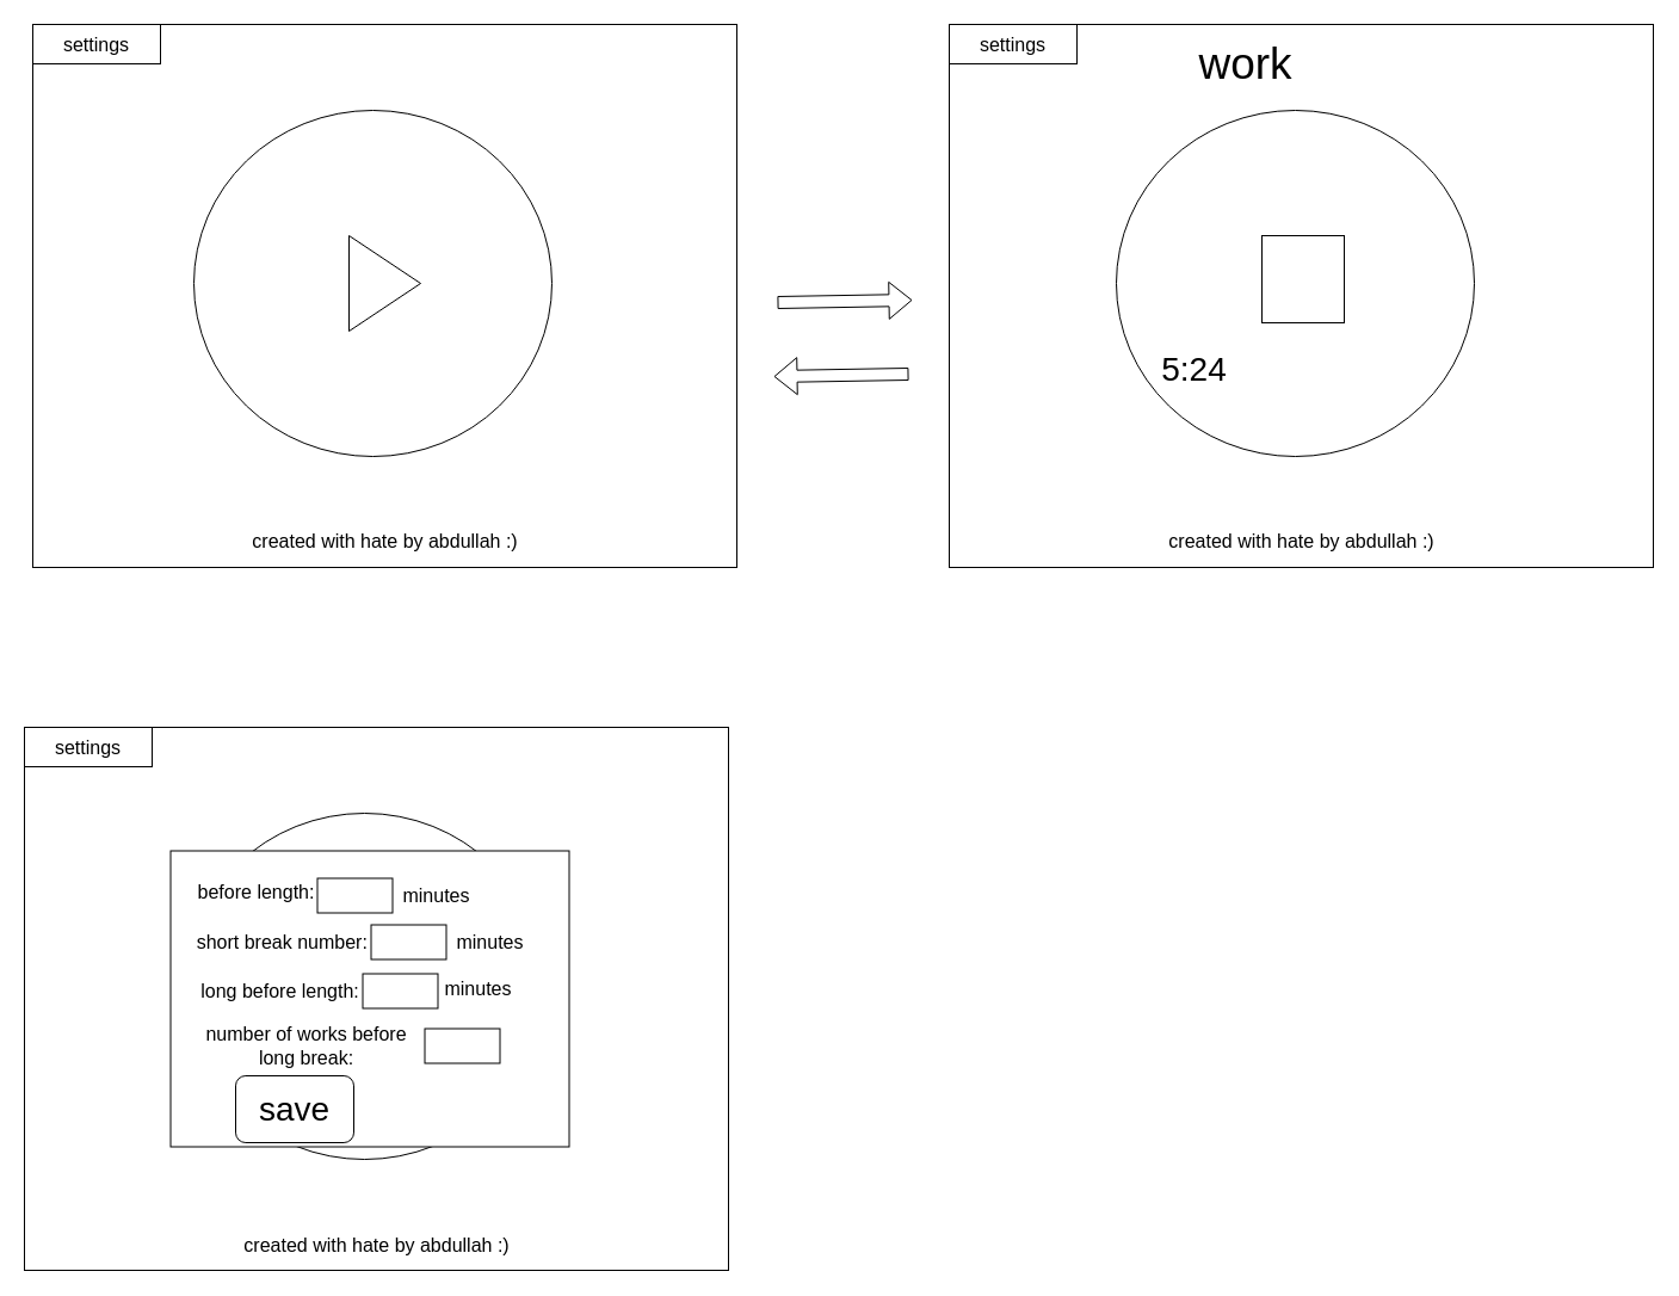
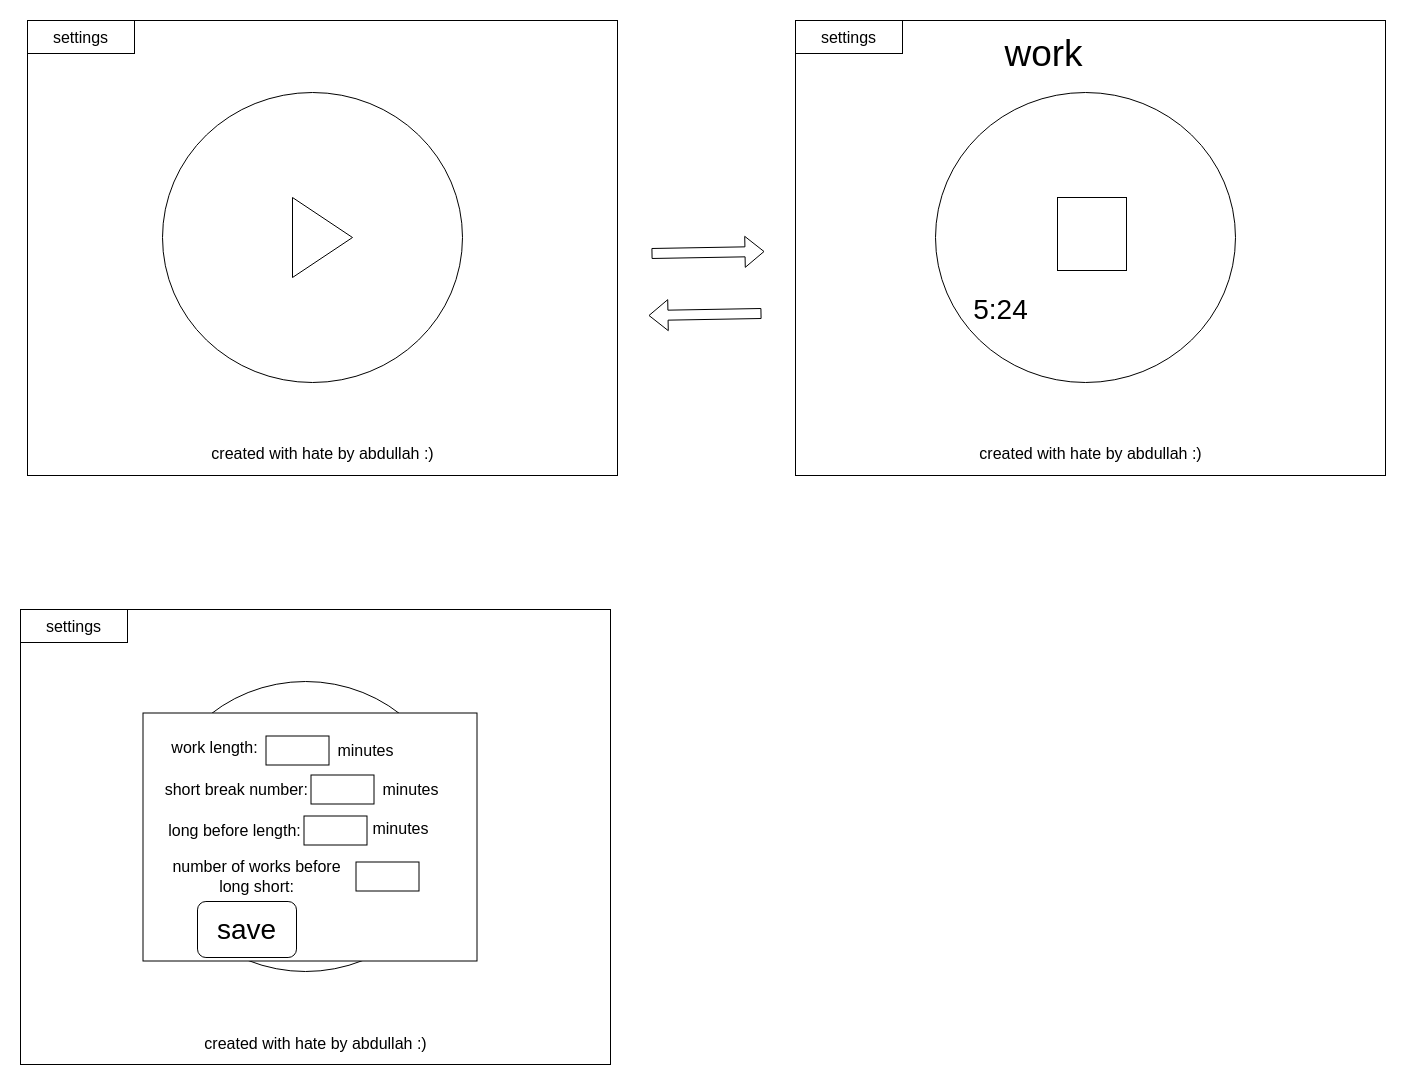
- <mxCell id="23" value="before length:" style="text;html=1;strokeColor=none;fillColor=none;align=center;verticalAlign=middle;whiteSpace=wrap;rounded=0;fontSize=16;" parent="1" vertex="1"><mxGeometry x="114.5" y="727.5" width="199" height="39" as="geometry" /></mxCell>
+ <mxCell id="23" value="work length:" style="text;html=1;strokeColor=none;fillColor=none;align=center;verticalAlign=middle;whiteSpace=wrap;rounded=0;fontSize=16;" parent="1" vertex="1"><mxGeometry x="114.5" y="727.5" width="199" height="39" as="geometry" /></mxCell>
- <mxCell id="24" value="number of works before long break:" style="text;html=1;strokeColor=none;fillColor=none;align=center;verticalAlign=middle;whiteSpace=wrap;rounded=0;fontSize=16;" parent="1" vertex="1"><mxGeometry x="156.5" y="856.5" width="199" height="39" as="geometry" /></mxCell>
+ <mxCell id="24" value="number of works before long short:" style="text;html=1;strokeColor=none;fillColor=none;align=center;verticalAlign=middle;whiteSpace=wrap;rounded=0;fontSize=16;" parent="1" vertex="1"><mxGeometry x="156.5" y="856.5" width="199" height="39" as="geometry" /></mxCell>
